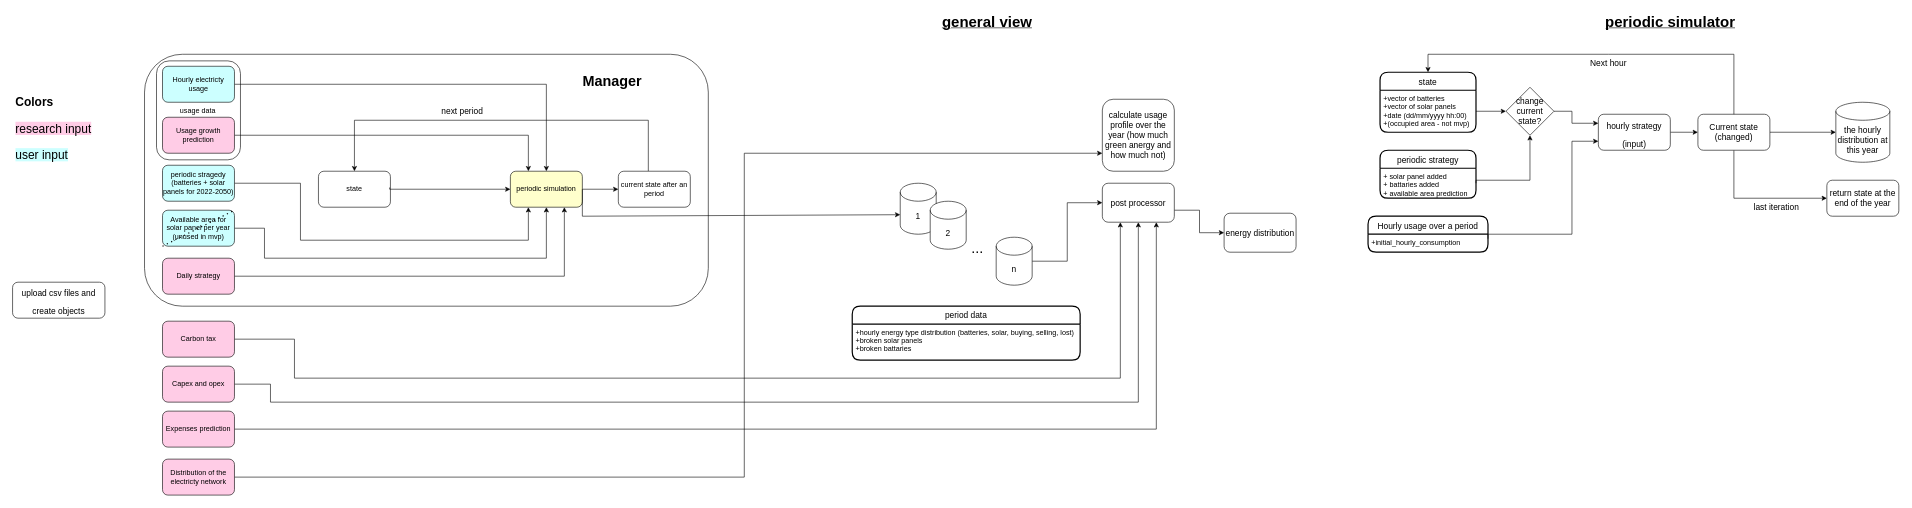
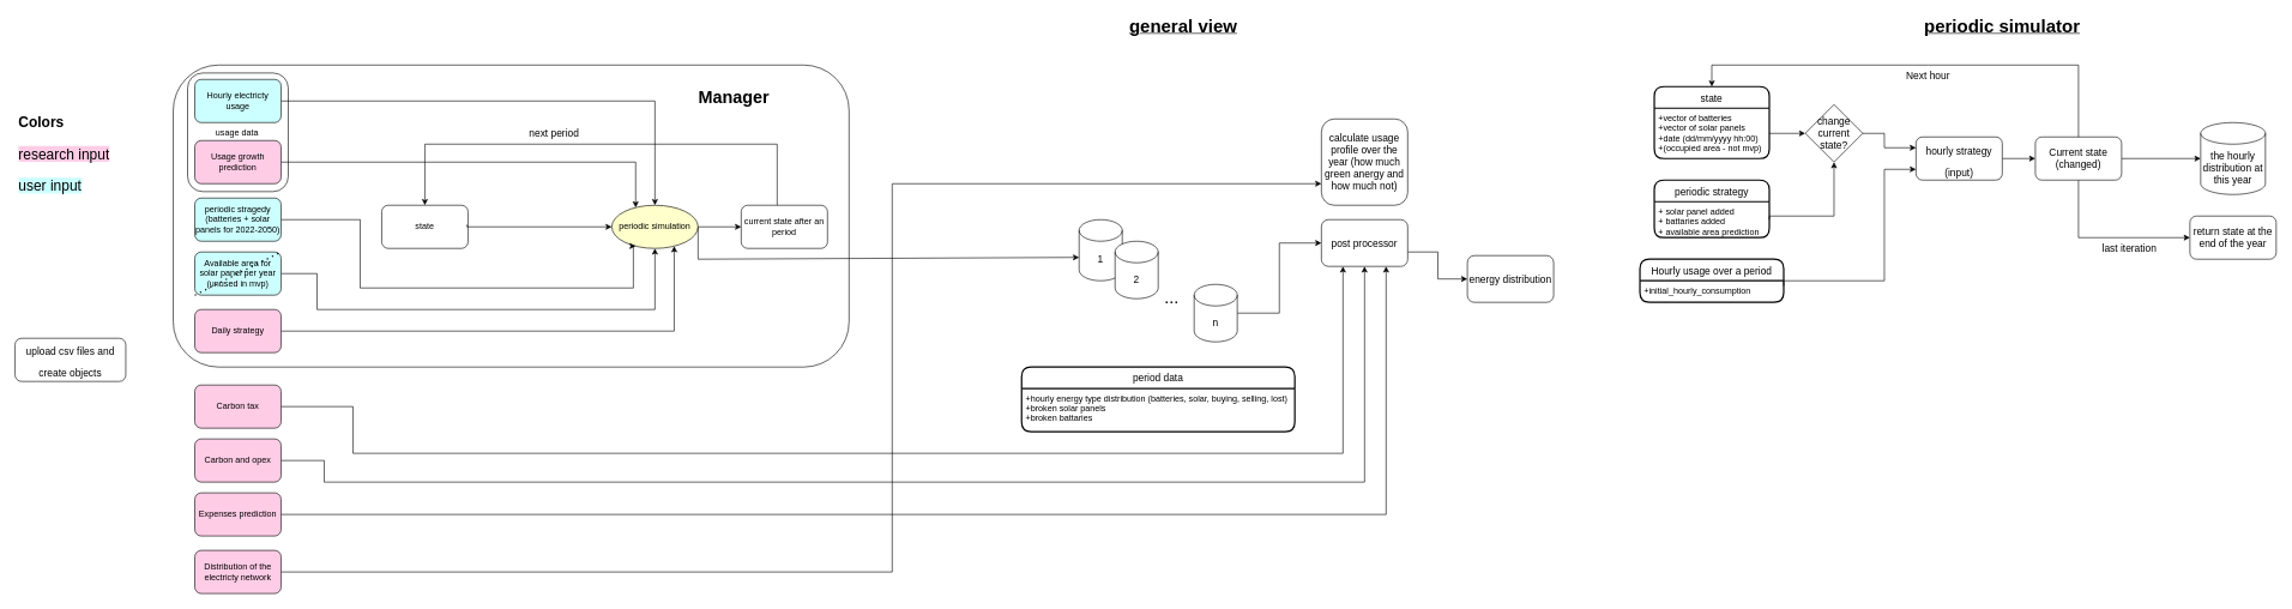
- <mxCell id="29" value="periodic simulation" style="rounded=1;whiteSpace=wrap;html=1;fillColor=#FFFFCC;" parent="1" vertex="1"><mxGeometry x="850" y="285" width="120" height="60" as="geometry" /></mxCell>
+ <mxCell id="29" value="periodic simulation" style="ellipse;whiteSpace=wrap;html=1;fillColor=#FFFFCC;" parent="1" vertex="1"><mxGeometry x="850" y="285" width="120" height="60" as="geometry" /></mxCell>
- <mxCell id="44" value="Capex and opex" style="rounded=1;whiteSpace=wrap;html=1;fillColor=#FFCCE6;" parent="1" vertex="1"><mxGeometry x="270" y="610" width="120" height="60" as="geometry" /></mxCell>
+ <mxCell id="44" value="Carbon and opex" style="rounded=1;whiteSpace=wrap;html=1;fillColor=#FFCCE6;" parent="1" vertex="1"><mxGeometry x="270" y="610" width="120" height="60" as="geometry" /></mxCell>
